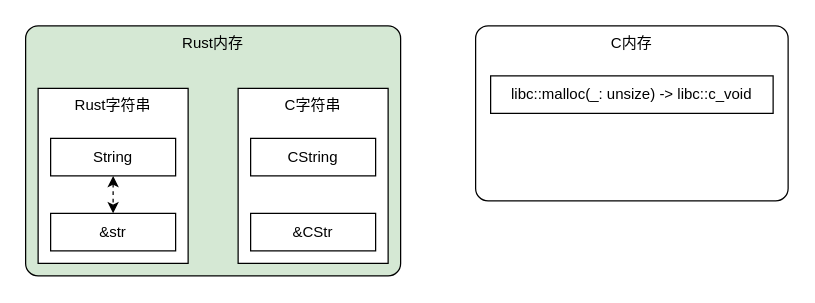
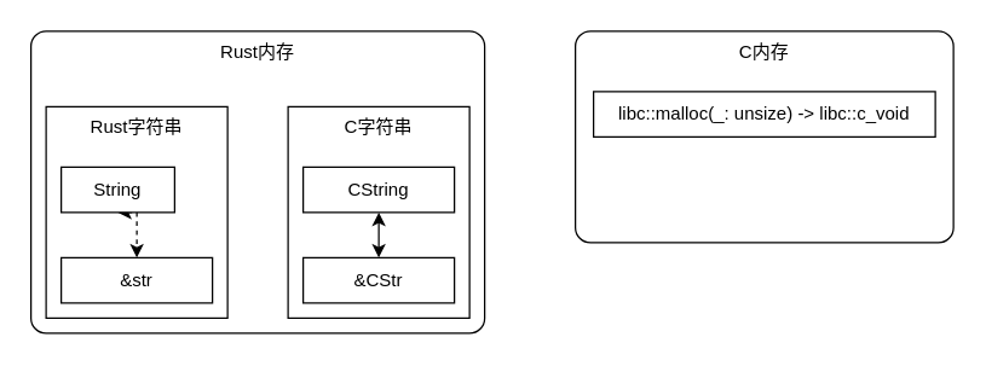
- <mxCell id="2" value="Rust内存" style="rounded=1;whiteSpace=wrap;html=1;absoluteArcSize=1;verticalAlign=top;fillColor=#d5e8d4;" vertex="1" parent="1"><mxGeometry x="20" y="20" width="300" height="200" as="geometry" /></mxCell>
+ <mxCell id="2" value="Rust内存" style="rounded=1;whiteSpace=wrap;html=1;absoluteArcSize=1;verticalAlign=top;" vertex="1" parent="1"><mxGeometry x="20" y="20" width="300" height="200" as="geometry" /></mxCell>
- <mxCell id="5" value="String" style="rounded=0;whiteSpace=wrap;html=1;" vertex="1" parent="1"><mxGeometry x="40" y="110" width="100" height="30" as="geometry" /></mxCell>
+ <mxCell id="5" value="String" style="rounded=0;whiteSpace=wrap;html=1;" vertex="1" parent="1"><mxGeometry x="40" y="110" width="75" height="30" as="geometry" /></mxCell>
+ <mxCell id="8" style="edgeStyle=orthogonalEdgeStyle;rounded=0;orthogonalLoop=1;jettySize=auto;html=1;exitX=0.5;exitY=1;exitDx=0;exitDy=0;entryX=0.5;entryY=0;entryDx=0;entryDy=0;startArrow=classic;startFill=1;" edge="1" parent="1" source="9" target="10"><mxGeometry relative="1" as="geometry" /></mxCell>
